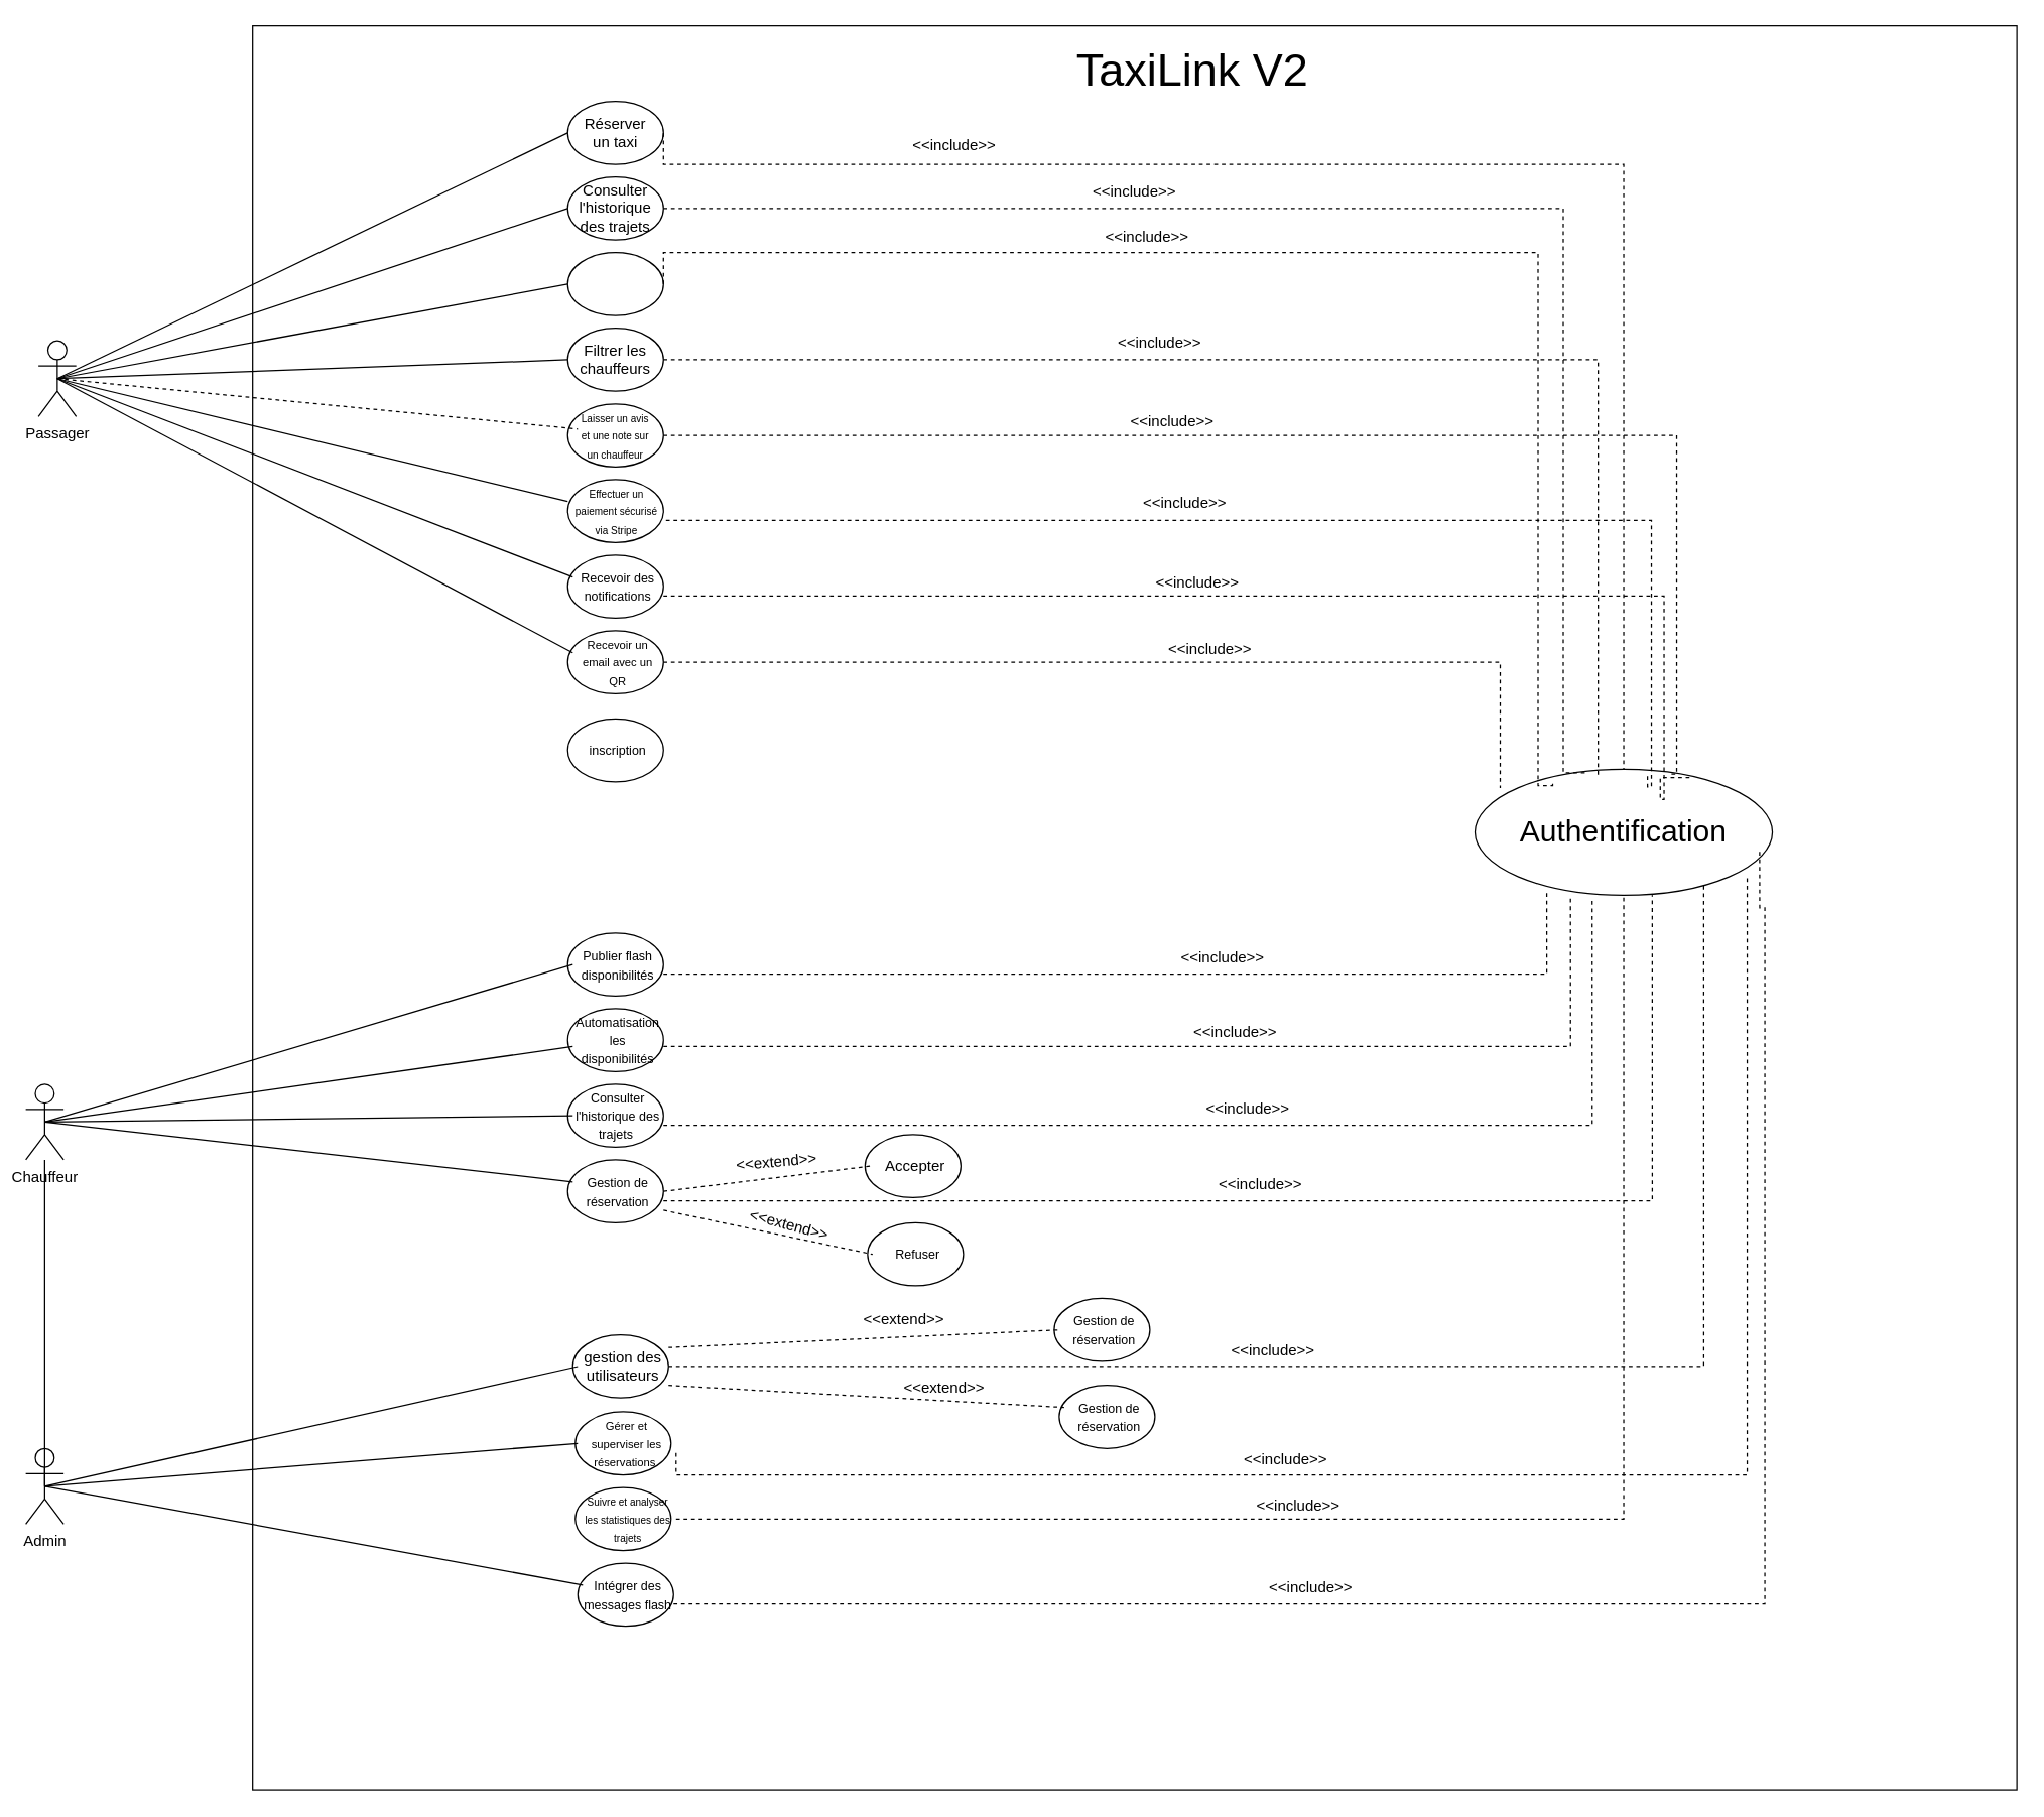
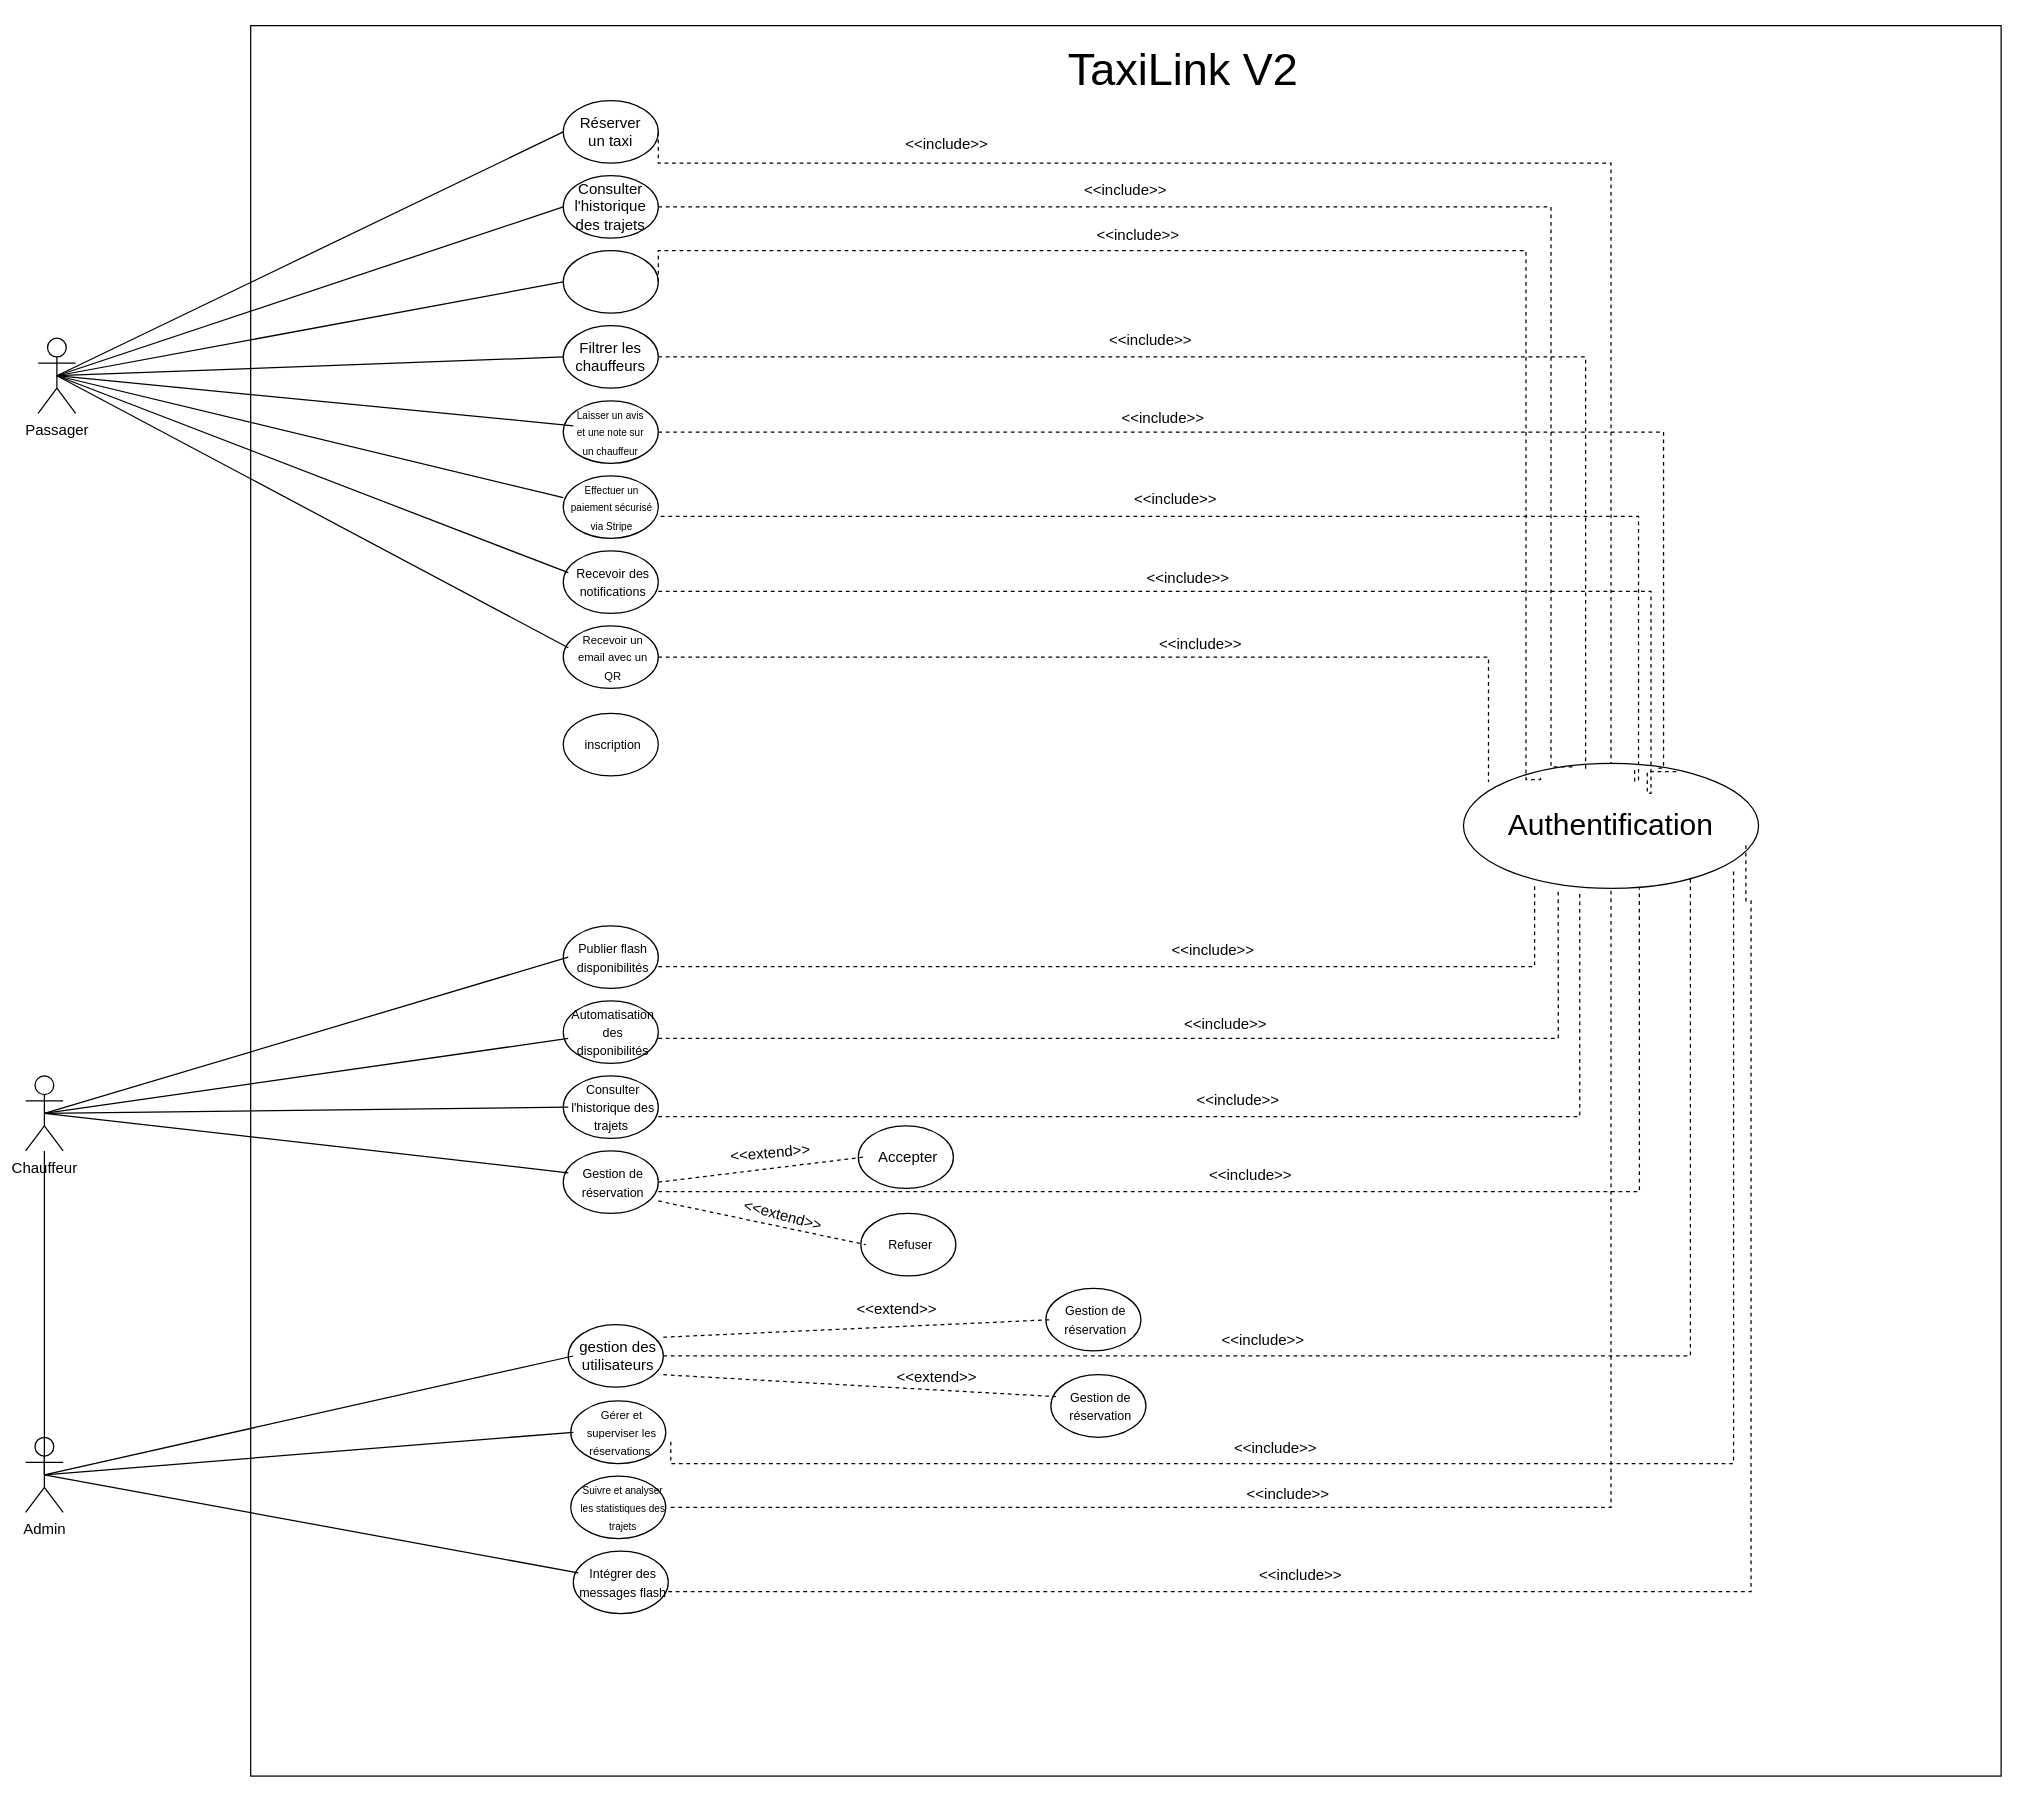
- <mxCell id="54" value="" style="endArrow=none;html=1;rounded=0;exitX=0.5;exitY=0.5;exitDx=0;exitDy=0;exitPerimeter=0;entryX=0;entryY=0.25;entryDx=0;entryDy=0;dashed=1;" edge="1" parent="1" source="3" target="12"><mxGeometry width="50" height="50" relative="1" as="geometry"><mxPoint x="55" y="310" as="sourcePoint" /><mxPoint x="230" y="295" as="targetPoint" /></mxGeometry></mxCell>
+ <mxCell id="54" value="" style="endArrow=none;html=1;rounded=0;exitX=0.5;exitY=0.5;exitDx=0;exitDy=0;exitPerimeter=0;entryX=0;entryY=0.25;entryDx=0;entryDy=0;" edge="1" parent="1" source="3" target="12"><mxGeometry width="50" height="50" relative="1" as="geometry"><mxPoint x="55" y="310" as="sourcePoint" /><mxPoint x="230" y="295" as="targetPoint" /></mxGeometry></mxCell>
- <mxCell id="25" value="&lt;font style=&quot;font-size: 10px;&quot;&gt;Automatisation les disponibilités&lt;/font&gt;" style="text;html=1;align=center;verticalAlign=middle;whiteSpace=wrap;rounded=0;" vertex="1" parent="1"><mxGeometry x="454" y="815" width="72" height="20" as="geometry" /></mxCell>
+ <mxCell id="25" value="&lt;font style=&quot;font-size: 10px;&quot;&gt;Automatisation des disponibilités&lt;/font&gt;" style="text;html=1;align=center;verticalAlign=middle;whiteSpace=wrap;rounded=0;" vertex="1" parent="1"><mxGeometry x="454" y="815" width="72" height="20" as="geometry" /></mxCell>
